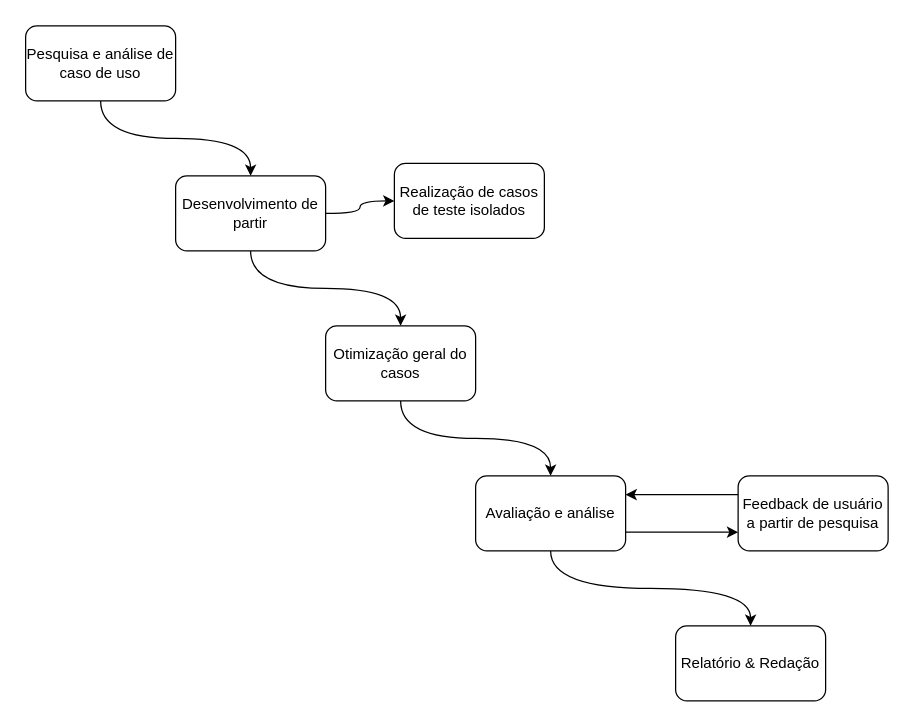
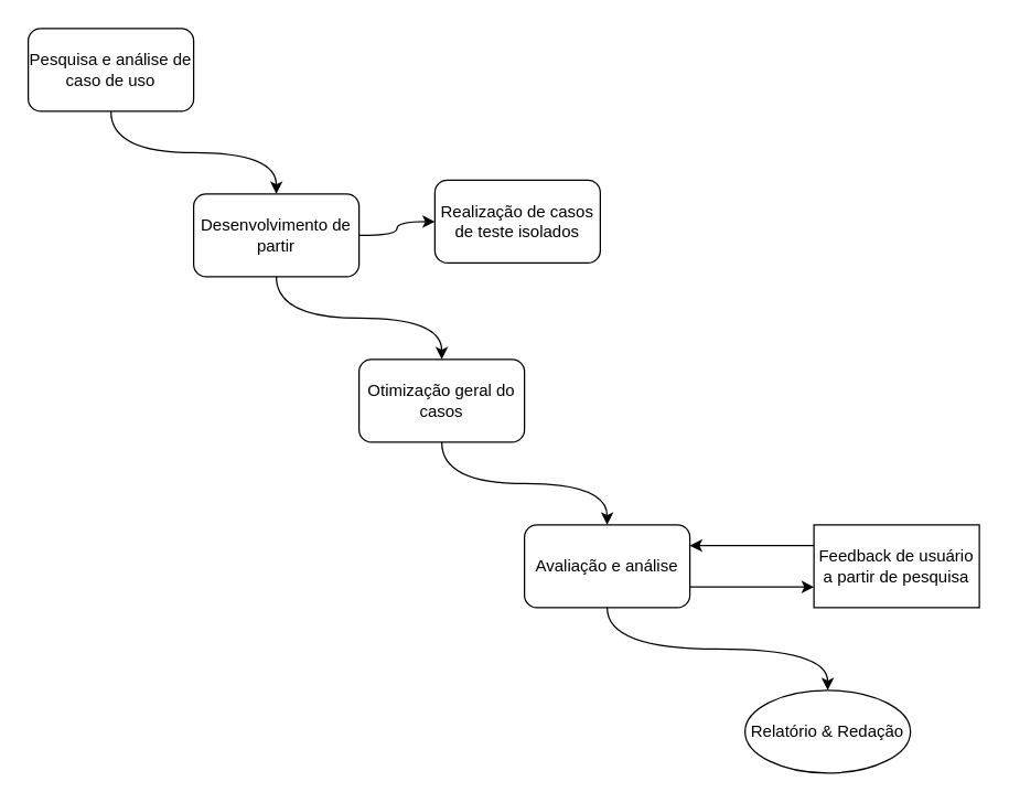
- <mxCell id="14" value="Feedback de usuário a partir de pesquisa" style="rounded=1;whiteSpace=wrap;html=1;" vertex="1" parent="1"><mxGeometry x="590" y="380" width="120" height="60" as="geometry" /></mxCell>
+ <mxCell id="14" value="Feedback de usuário a partir de pesquisa" style="whiteSpace=wrap;html=1;rounded=0;" vertex="1" parent="1"><mxGeometry x="590" y="380" width="120" height="60" as="geometry" /></mxCell>
- <mxCell id="12" value="Relatório &amp;amp; Redação" style="rounded=1;whiteSpace=wrap;html=1;" vertex="1" parent="1"><mxGeometry x="540" y="500" width="120" height="60" as="geometry" /></mxCell>
+ <mxCell id="12" value="Relatório &amp;amp; Redação" style="ellipse;whiteSpace=wrap;html=1;" vertex="1" parent="1"><mxGeometry x="540" y="500" width="120" height="60" as="geometry" /></mxCell>
